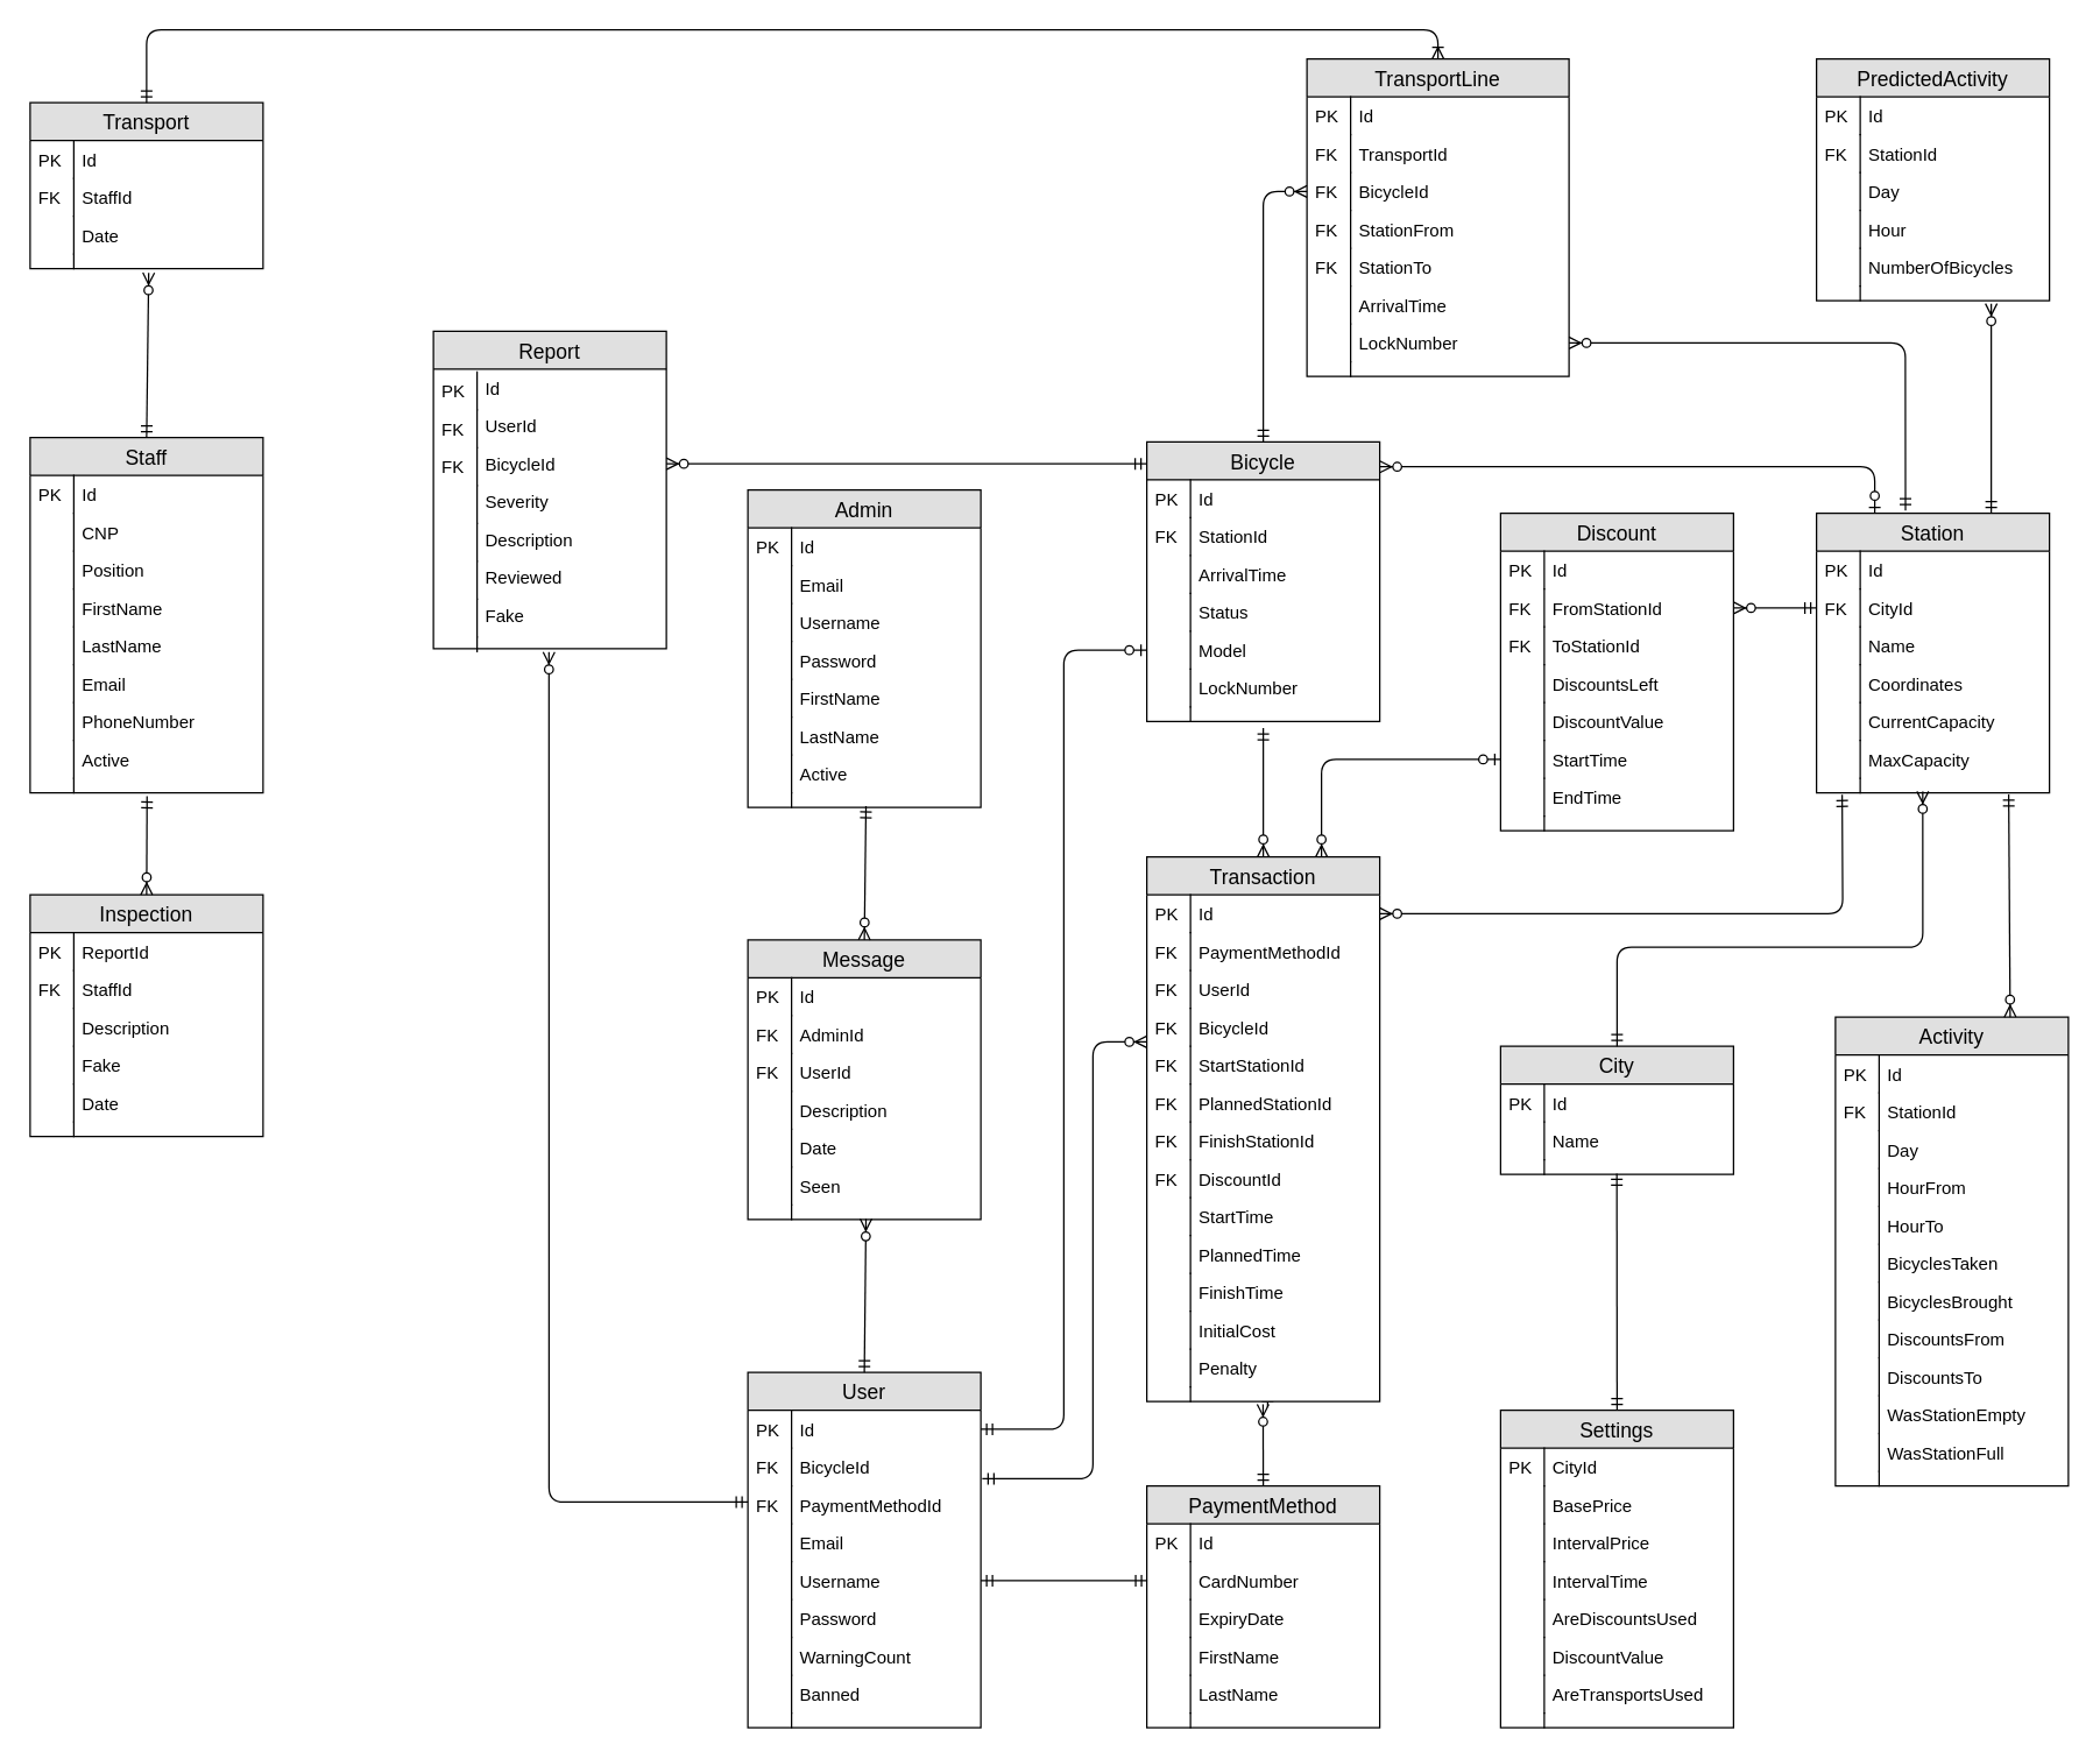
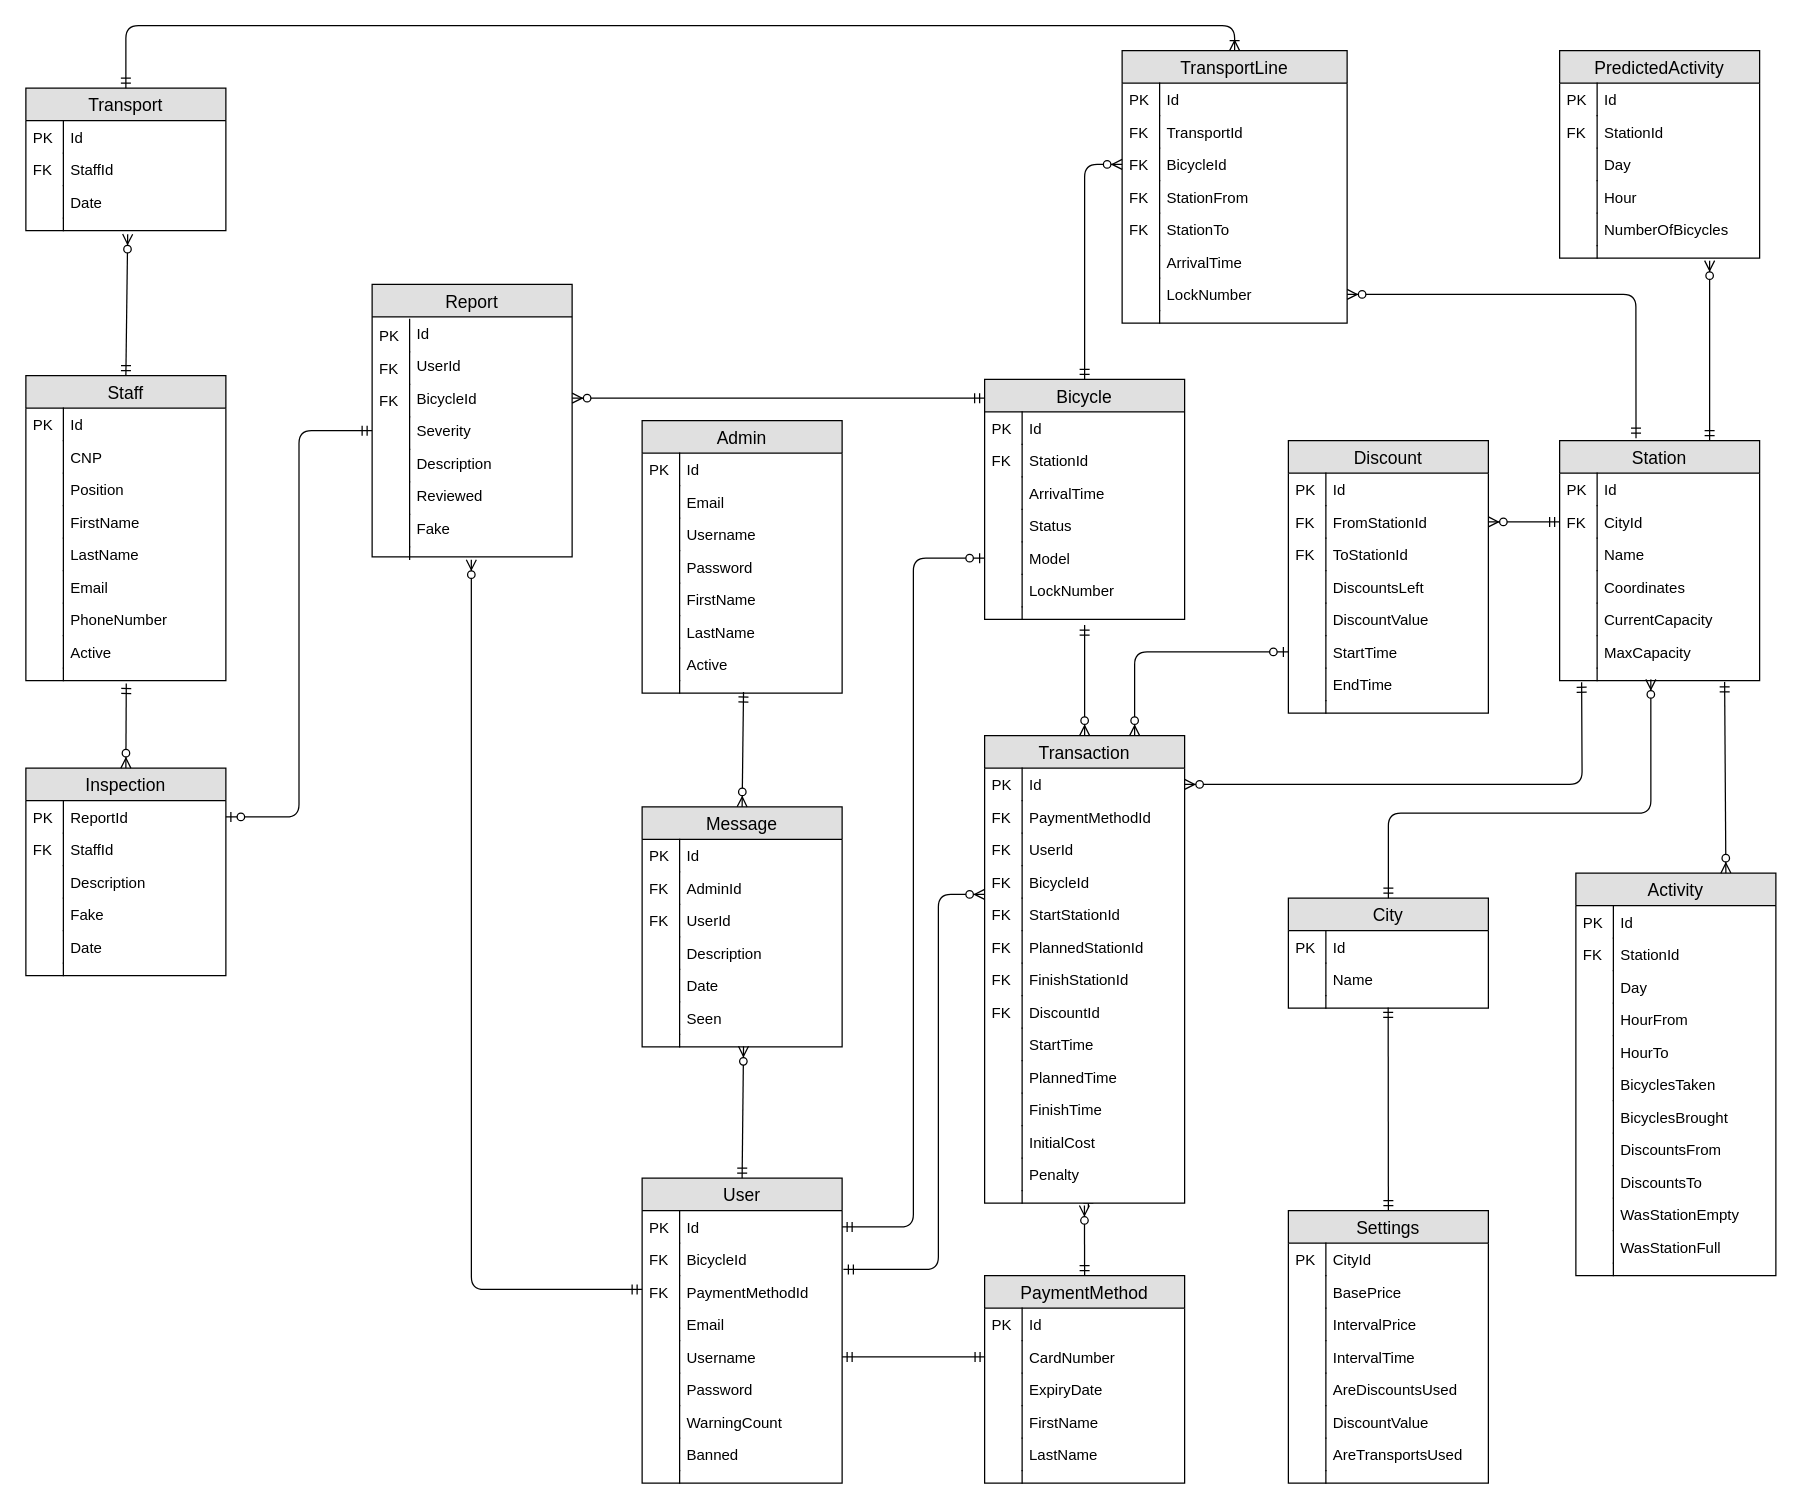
- <mxCell id="246" value="" style="fontSize=12;html=1;endArrow=ERzeroToMany;startArrow=ERzeroToOne;entryX=1;entryY=0.089;entryDx=0;entryDy=0;exitX=0.25;exitY=0;exitDx=0;exitDy=0;entryPerimeter=0;" parent="1" source="36" target="21" edge="1"><mxGeometry width="100" height="100" relative="1" as="geometry"><mxPoint x="990" y="550" as="sourcePoint" /><mxPoint x="947" y="443" as="targetPoint" /><Array as="points"><mxPoint x="1287" y="320" /></Array></mxGeometry></mxCell>
+ <mxCell id="241" value="" style="edgeStyle=orthogonalEdgeStyle;fontSize=12;html=1;endArrow=ERzeroToOne;startArrow=ERmandOne;exitX=0;exitY=0.5;exitDx=0;exitDy=0;entryX=1;entryY=0.5;entryDx=0;entryDy=0;" parent="1" source="88" target="99" edge="1"><mxGeometry width="100" height="100" relative="1" as="geometry"><mxPoint x="257" y="330" as="sourcePoint" /><mxPoint x="220" y="740" as="targetPoint" /></mxGeometry></mxCell>
